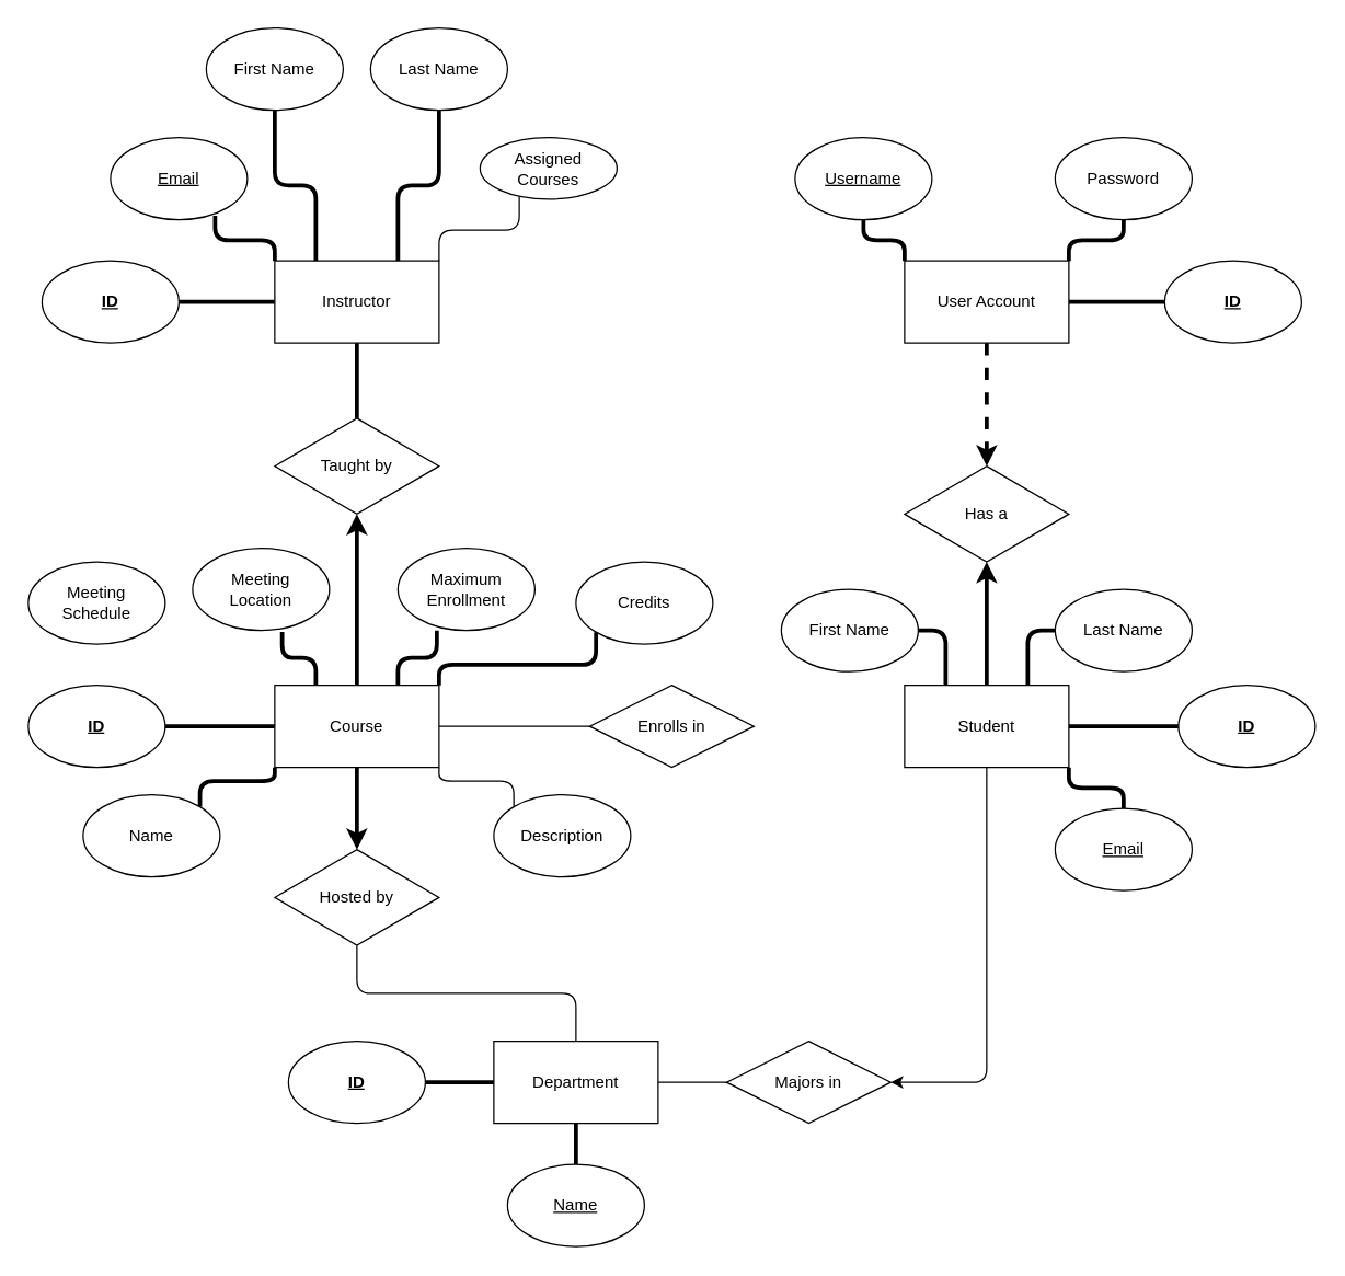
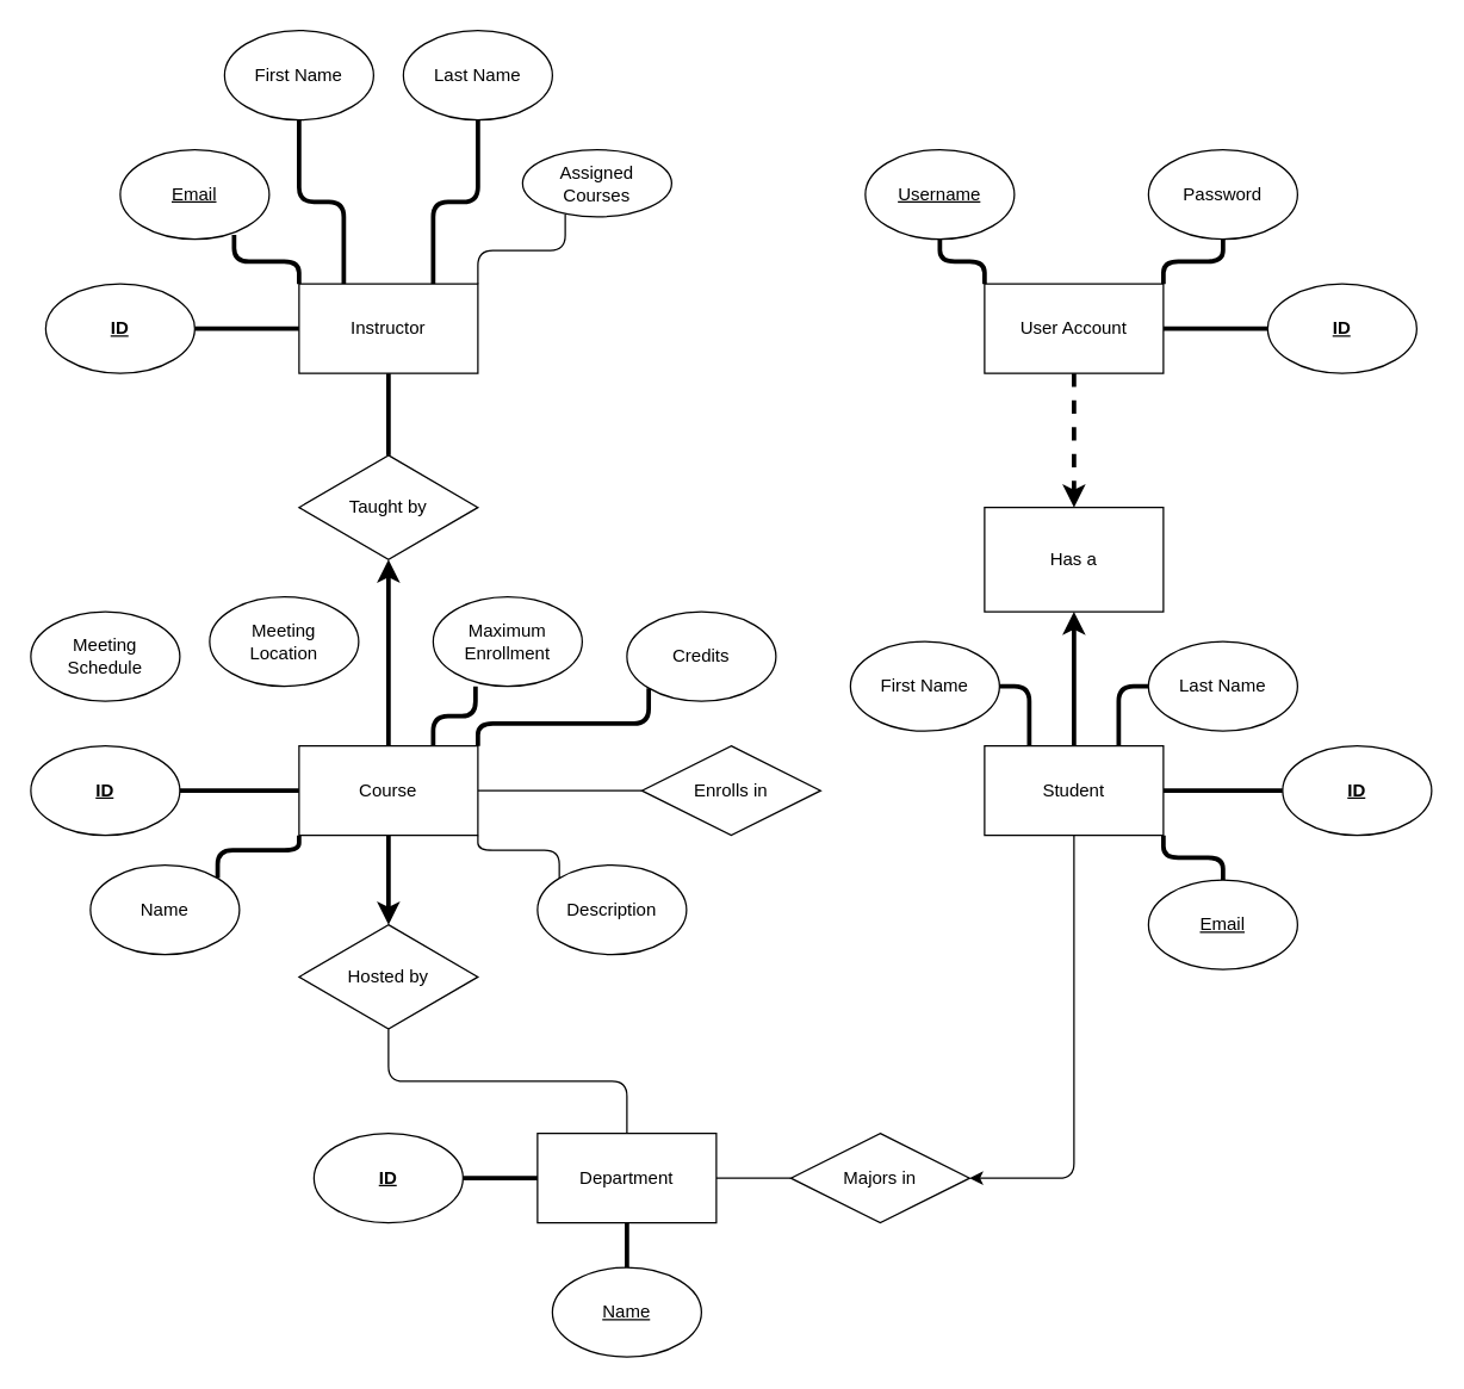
- <mxCell id="47" value="Has a" style="rhombus;whiteSpace=wrap;html=1;" parent="1" vertex="1"><mxGeometry x="660" y="340" width="120" height="70" as="geometry" /></mxCell>
+ <mxCell id="47" value="Has a" style="whiteSpace=wrap;html=1;rounded=0;" parent="1" vertex="1"><mxGeometry x="660" y="340" width="120" height="70" as="geometry" /></mxCell>
- <mxCell id="3" style="edgeStyle=orthogonalEdgeStyle;html=1;exitX=0.25;exitY=0;exitDx=0;exitDy=0;entryX=0.654;entryY=1.017;entryDx=0;entryDy=0;entryPerimeter=0;endArrow=none;endFill=0;strokeWidth=3;" parent="1" source="10" target="34" edge="1"><mxGeometry relative="1" as="geometry" /></mxCell>
